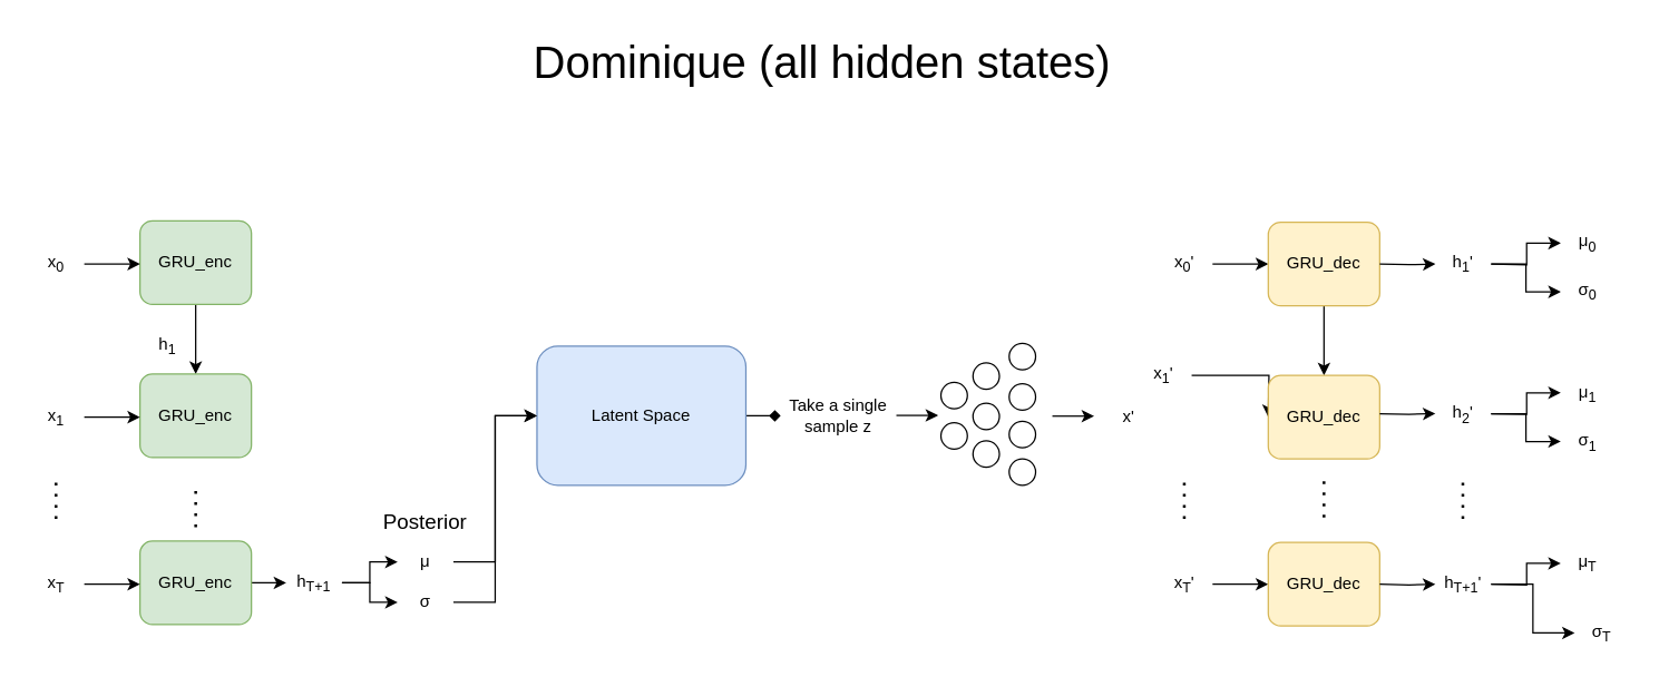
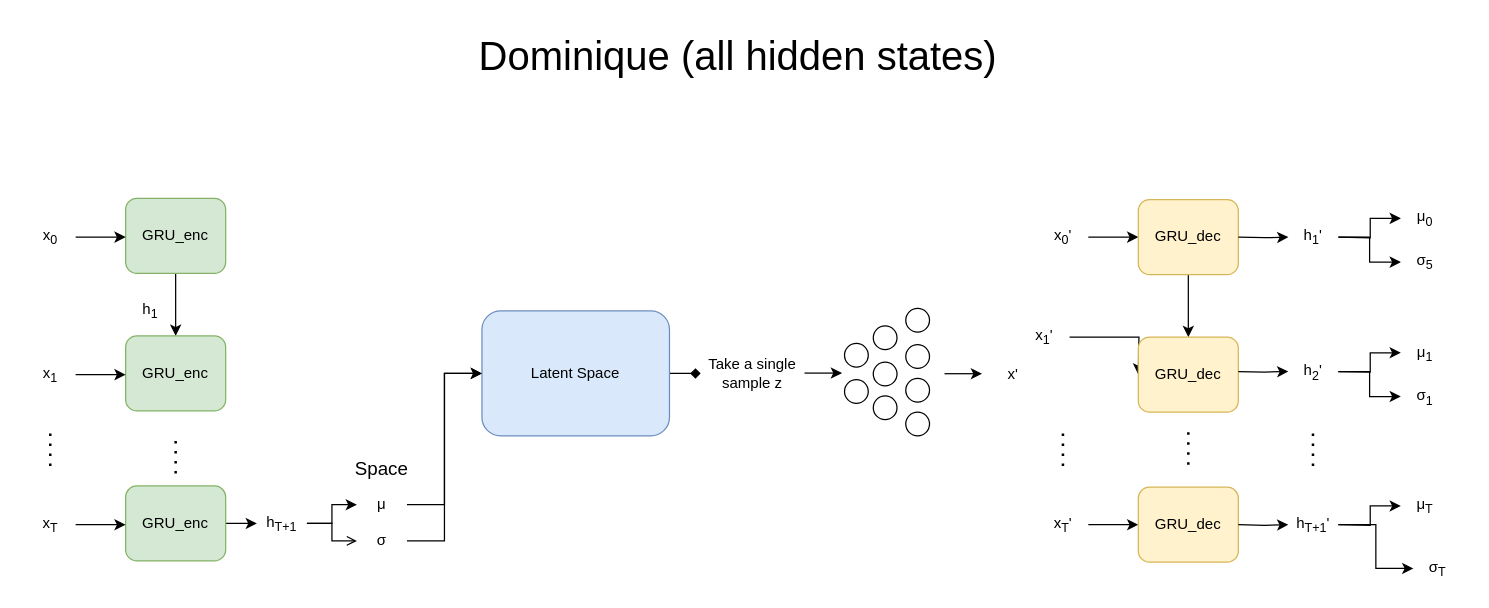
- <mxCell id="69" value="σ&lt;sub&gt;0&lt;/sub&gt;" style="text;html=1;strokeColor=none;fillColor=none;align=center;verticalAlign=middle;whiteSpace=wrap;rounded=0;" vertex="1" parent="1"><mxGeometry x="1120" y="199" width="39" height="20" as="geometry" /></mxCell>
+ <mxCell id="69" value="σ&lt;sub&gt;5&lt;/sub&gt;" style="text;html=1;strokeColor=none;fillColor=none;align=center;verticalAlign=middle;whiteSpace=wrap;rounded=0;" vertex="1" parent="1"><mxGeometry x="1120" y="199" width="39" height="20" as="geometry" /></mxCell>
- <mxCell id="35" value="&lt;font style=&quot;font-size: 15px&quot;&gt;Posterior&lt;/font&gt;" style="text;html=1;strokeColor=none;fillColor=none;align=center;verticalAlign=middle;whiteSpace=wrap;rounded=0;" vertex="1" parent="1"><mxGeometry x="285" y="364" width="40" height="20" as="geometry" /></mxCell>
+ <mxCell id="35" value="&lt;font style=&quot;font-size: 15px&quot;&gt;Space&lt;/font&gt;" style="text;html=1;strokeColor=none;fillColor=none;align=center;verticalAlign=middle;whiteSpace=wrap;rounded=0;" vertex="1" parent="1"><mxGeometry x="285" y="364" width="40" height="20" as="geometry" /></mxCell>
- <mxCell id="19" style="edgeStyle=orthogonalEdgeStyle;rounded=0;orthogonalLoop=1;jettySize=auto;html=1;exitX=1;exitY=0.5;exitDx=0;exitDy=0;entryX=0;entryY=0.5;entryDx=0;entryDy=0;" edge="1" parent="1" source="20" target="34"><mxGeometry relative="1" as="geometry" /></mxCell>
+ <mxCell id="19" style="edgeStyle=orthogonalEdgeStyle;rounded=0;orthogonalLoop=1;jettySize=auto;html=1;exitX=1;exitY=0.5;exitDx=0;exitDy=0;entryX=0;entryY=0.5;entryDx=0;entryDy=0;endArrow=open;" edge="1" parent="1" source="20" target="34"><mxGeometry relative="1" as="geometry" /></mxCell>
